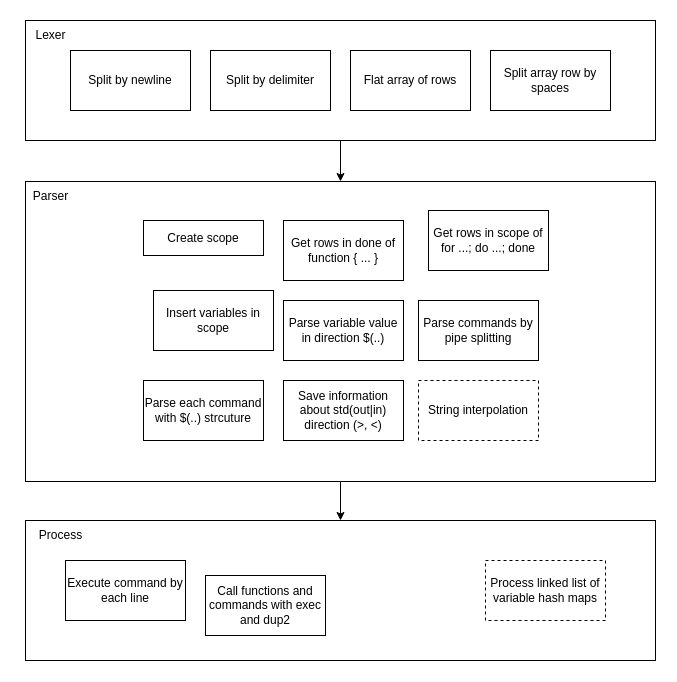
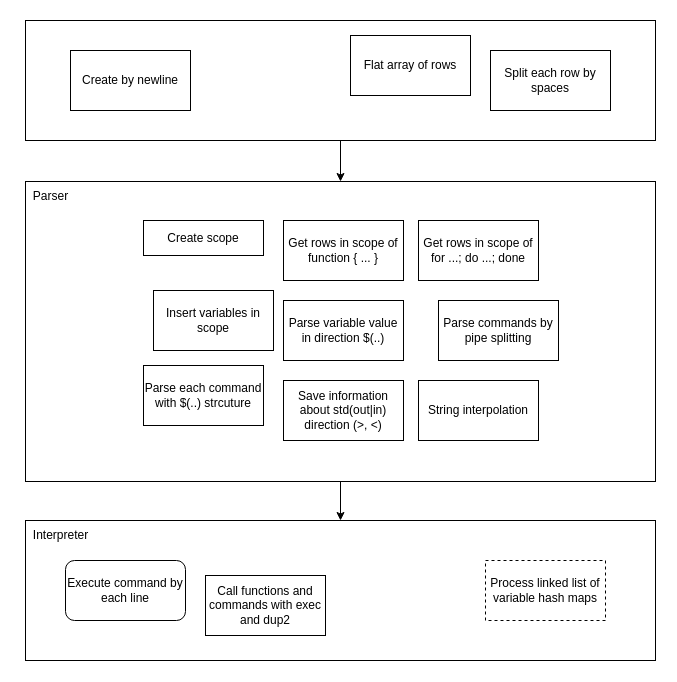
- <mxCell id="4" value="Lexer" style="text;html=1;align=center;verticalAlign=middle;resizable=0;points=[];autosize=1;strokeColor=none;fillColor=none;" vertex="1" parent="1"><mxGeometry x="25" y="20" width="50" height="30" as="geometry" /></mxCell>
- <mxCell id="5" value="Split by newline" style="rounded=0;whiteSpace=wrap;html=1;" vertex="1" parent="1"><mxGeometry x="70" y="50" width="120" height="60" as="geometry" /></mxCell>
+ <mxCell id="5" value="Create by newline" style="rounded=0;whiteSpace=wrap;html=1;" vertex="1" parent="1"><mxGeometry x="70" y="50" width="120" height="60" as="geometry" /></mxCell>
- <mxCell id="6" value="Split by delimiter" style="rounded=0;whiteSpace=wrap;html=1;" vertex="1" parent="1"><mxGeometry x="210" y="50" width="120" height="60" as="geometry" /></mxCell>
- <mxCell id="7" value="Flat array of rows" style="rounded=0;whiteSpace=wrap;html=1;" vertex="1" parent="1"><mxGeometry x="350" y="50" width="120" height="60" as="geometry" /></mxCell>
+ <mxCell id="7" value="Flat array of rows" style="rounded=0;whiteSpace=wrap;html=1;" vertex="1" parent="1"><mxGeometry x="350" y="35" width="120" height="60" as="geometry" /></mxCell>
- <mxCell id="8" value="Split array row by spaces" style="rounded=0;whiteSpace=wrap;html=1;" vertex="1" parent="1"><mxGeometry x="490" y="50" width="120" height="60" as="geometry" /></mxCell>
+ <mxCell id="8" value="Split each row by spaces" style="rounded=0;whiteSpace=wrap;html=1;" vertex="1" parent="1"><mxGeometry x="490" y="50" width="120" height="60" as="geometry" /></mxCell>
- <mxCell id="10" value="Get rows in scope of for ...; do ...; done" style="rounded=0;whiteSpace=wrap;html=1;" vertex="1" parent="1"><mxGeometry x="428" y="210" width="120" height="60" as="geometry" /></mxCell>
+ <mxCell id="10" value="Get rows in scope of for ...; do ...; done" style="rounded=0;whiteSpace=wrap;html=1;" vertex="1" parent="1"><mxGeometry x="418" y="220" width="120" height="60" as="geometry" /></mxCell>
- <mxCell id="9" value="Get rows in done of function { ... }" style="rounded=0;whiteSpace=wrap;html=1;" vertex="1" parent="1"><mxGeometry x="283" y="220" width="120" height="60" as="geometry" /></mxCell>
+ <mxCell id="9" value="Get rows in scope of function { ... }" style="rounded=0;whiteSpace=wrap;html=1;" vertex="1" parent="1"><mxGeometry x="283" y="220" width="120" height="60" as="geometry" /></mxCell>
- <mxCell id="14" value="Parse commands by pipe splitting" style="rounded=0;whiteSpace=wrap;html=1;" vertex="1" parent="1"><mxGeometry x="418" y="300" width="120" height="60" as="geometry" /></mxCell>
+ <mxCell id="14" value="Parse commands by pipe splitting" style="rounded=0;whiteSpace=wrap;html=1;" vertex="1" parent="1"><mxGeometry x="438" y="300" width="120" height="60" as="geometry" /></mxCell>
- <mxCell id="15" value="Parse each command with $(..) strcuture" style="rounded=0;whiteSpace=wrap;html=1;" vertex="1" parent="1"><mxGeometry x="143" y="380" width="120" height="60" as="geometry" /></mxCell>
+ <mxCell id="15" value="Parse each command with $(..) strcuture" style="rounded=0;whiteSpace=wrap;html=1;" vertex="1" parent="1"><mxGeometry x="143" y="365" width="120" height="60" as="geometry" /></mxCell>
- <mxCell id="21" value="String interpolation" style="rounded=0;whiteSpace=wrap;html=1;dashed=1;" vertex="1" parent="1"><mxGeometry x="418" y="380" width="120" height="60" as="geometry" /></mxCell>
+ <mxCell id="21" value="String interpolation" style="rounded=0;whiteSpace=wrap;html=1;" vertex="1" parent="1"><mxGeometry x="418" y="380" width="120" height="60" as="geometry" /></mxCell>
- <mxCell id="24" value="Process" style="text;html=1;align=center;verticalAlign=middle;resizable=0;points=[];autosize=1;strokeColor=none;fillColor=none;" vertex="1" parent="1"><mxGeometry x="20" y="520" width="80" height="30" as="geometry" /></mxCell>
+ <mxCell id="24" value="Interpreter" style="text;html=1;align=center;verticalAlign=middle;resizable=0;points=[];autosize=1;strokeColor=none;fillColor=none;" vertex="1" parent="1"><mxGeometry x="20" y="520" width="80" height="30" as="geometry" /></mxCell>
- <mxCell id="16" value="Execute command by each line" style="rounded=0;whiteSpace=wrap;html=1;" vertex="1" parent="1"><mxGeometry x="65" y="560" width="120" height="60" as="geometry" /></mxCell>
+ <mxCell id="16" value="Execute command by each line" style="whiteSpace=wrap;html=1;rounded=1;" vertex="1" parent="1"><mxGeometry x="65" y="560" width="120" height="60" as="geometry" /></mxCell>
